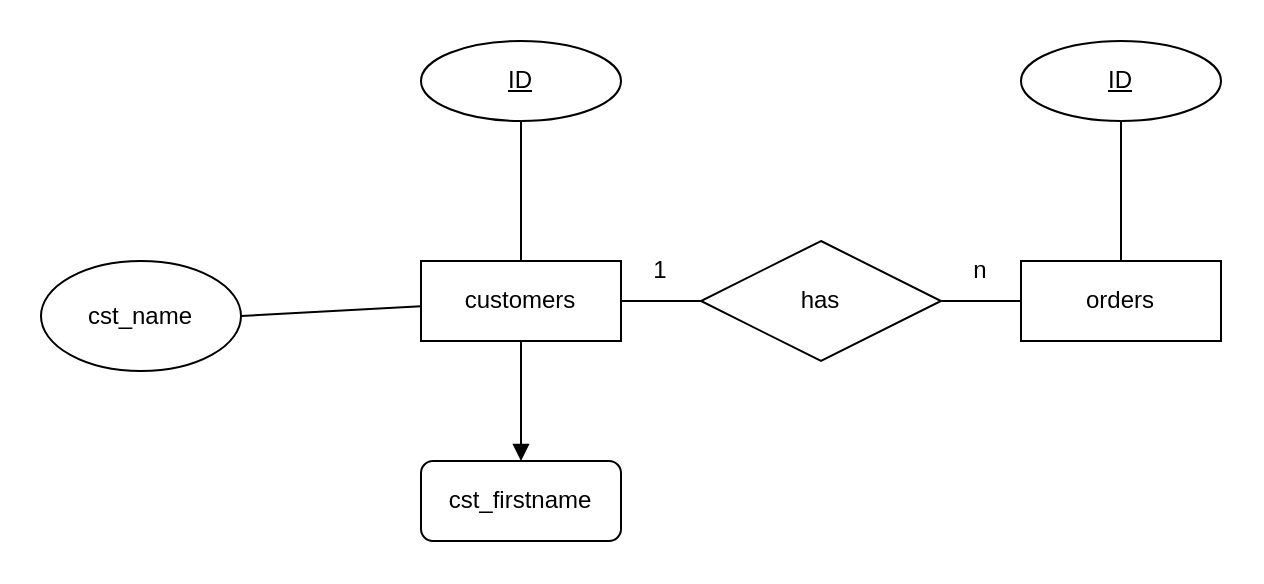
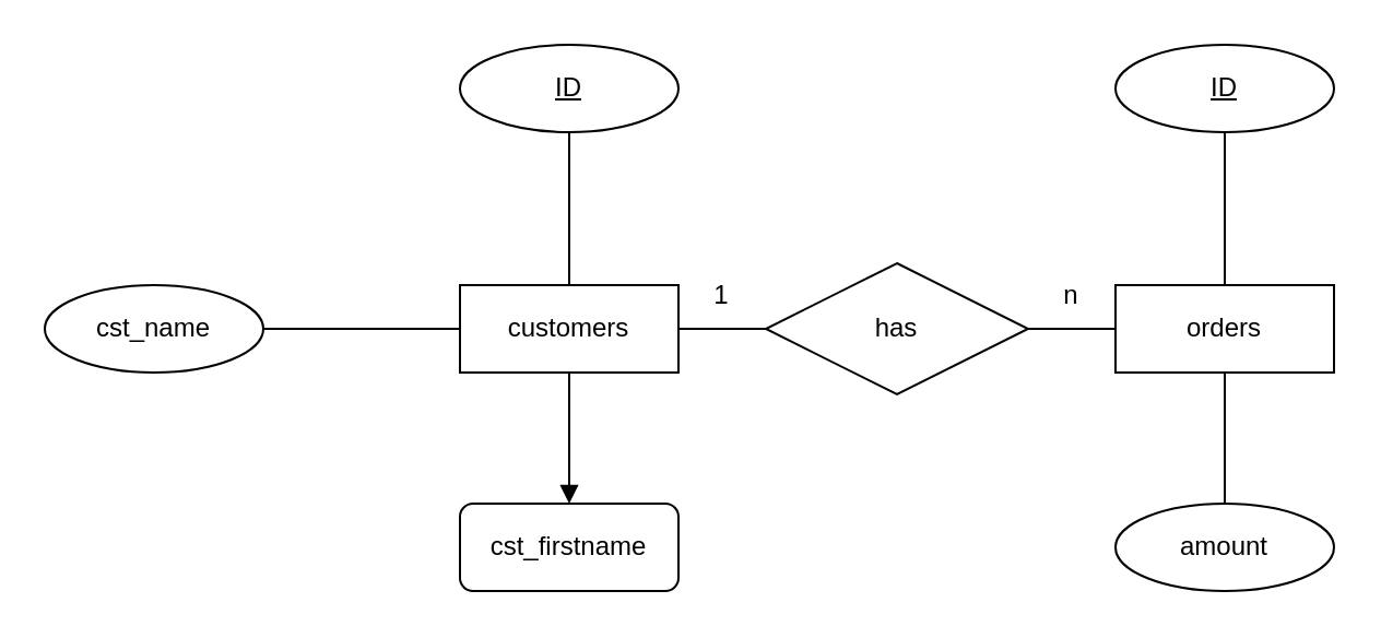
- <mxCell id="4" value="cst_name" style="ellipse;whiteSpace=wrap;html=1;align=center;" vertex="1" parent="1"><mxGeometry x="20" y="130" width="100" height="55" as="geometry" /></mxCell>
+ <mxCell id="4" value="cst_name" style="ellipse;whiteSpace=wrap;html=1;align=center;" vertex="1" parent="1"><mxGeometry x="20" y="130" width="100" height="40" as="geometry" /></mxCell>
+ <mxCell id="9" value="" style="endArrow=none;html=1;rounded=0;exitX=0.5;exitY=1;exitDx=0;exitDy=0;entryX=0.5;entryY=0;entryDx=0;entryDy=0;" edge="1" parent="1" source="8" target="7"><mxGeometry relative="1" as="geometry"><mxPoint x="640" y="200" as="sourcePoint" /><mxPoint x="730" y="200" as="targetPoint" /></mxGeometry></mxCell>
+ <mxCell id="7" value="amount" style="ellipse;whiteSpace=wrap;html=1;align=center;" vertex="1" parent="1"><mxGeometry x="510" y="230" width="100" height="40" as="geometry" /></mxCell>
